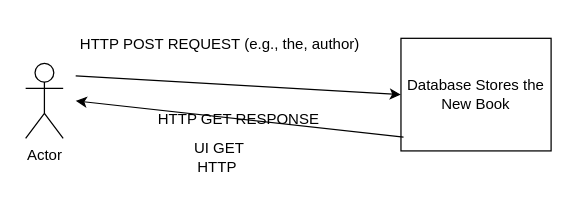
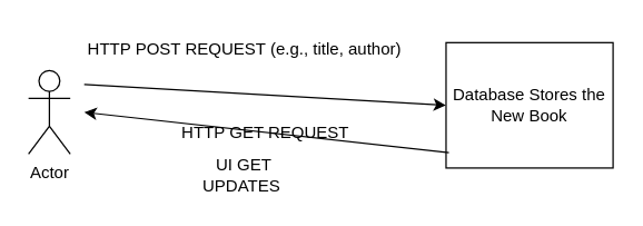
- <mxCell id="6" value="HTTP POST REQUEST (e.g., the, author)" style="text;html=1;align=center;verticalAlign=middle;resizable=0;points=[];autosize=1;strokeColor=none;fillColor=none;" vertex="1" parent="1"><mxGeometry x="50" y="20" width="250" height="30" as="geometry" /></mxCell>
+ <mxCell id="6" value="HTTP POST REQUEST (e.g., title, author)" style="text;html=1;align=center;verticalAlign=middle;resizable=0;points=[];autosize=1;strokeColor=none;fillColor=none;" vertex="1" parent="1"><mxGeometry x="50" y="20" width="250" height="30" as="geometry" /></mxCell>
- <mxCell id="7" value="HTTP GET RESPONSE" style="text;html=1;align=center;verticalAlign=middle;resizable=0;points=[];autosize=1;strokeColor=none;fillColor=none;" vertex="1" parent="1"><mxGeometry x="115" y="80" width="150" height="30" as="geometry" /></mxCell>
+ <mxCell id="7" value="HTTP GET REQUEST" style="text;html=1;align=center;verticalAlign=middle;resizable=0;points=[];autosize=1;strokeColor=none;fillColor=none;" vertex="1" parent="1"><mxGeometry x="115" y="80" width="150" height="30" as="geometry" /></mxCell>
- <mxCell id="8" value="UI GET HTTP&amp;nbsp;" style="text;html=1;align=center;verticalAlign=middle;whiteSpace=wrap;rounded=0;" vertex="1" parent="1"><mxGeometry x="145" y="110" width="60" height="30" as="geometry" /></mxCell>
+ <mxCell id="8" value="UI GET UPDATES&amp;nbsp;" style="text;html=1;align=center;verticalAlign=middle;whiteSpace=wrap;rounded=0;" vertex="1" parent="1"><mxGeometry x="145" y="110" width="60" height="30" as="geometry" /></mxCell>
